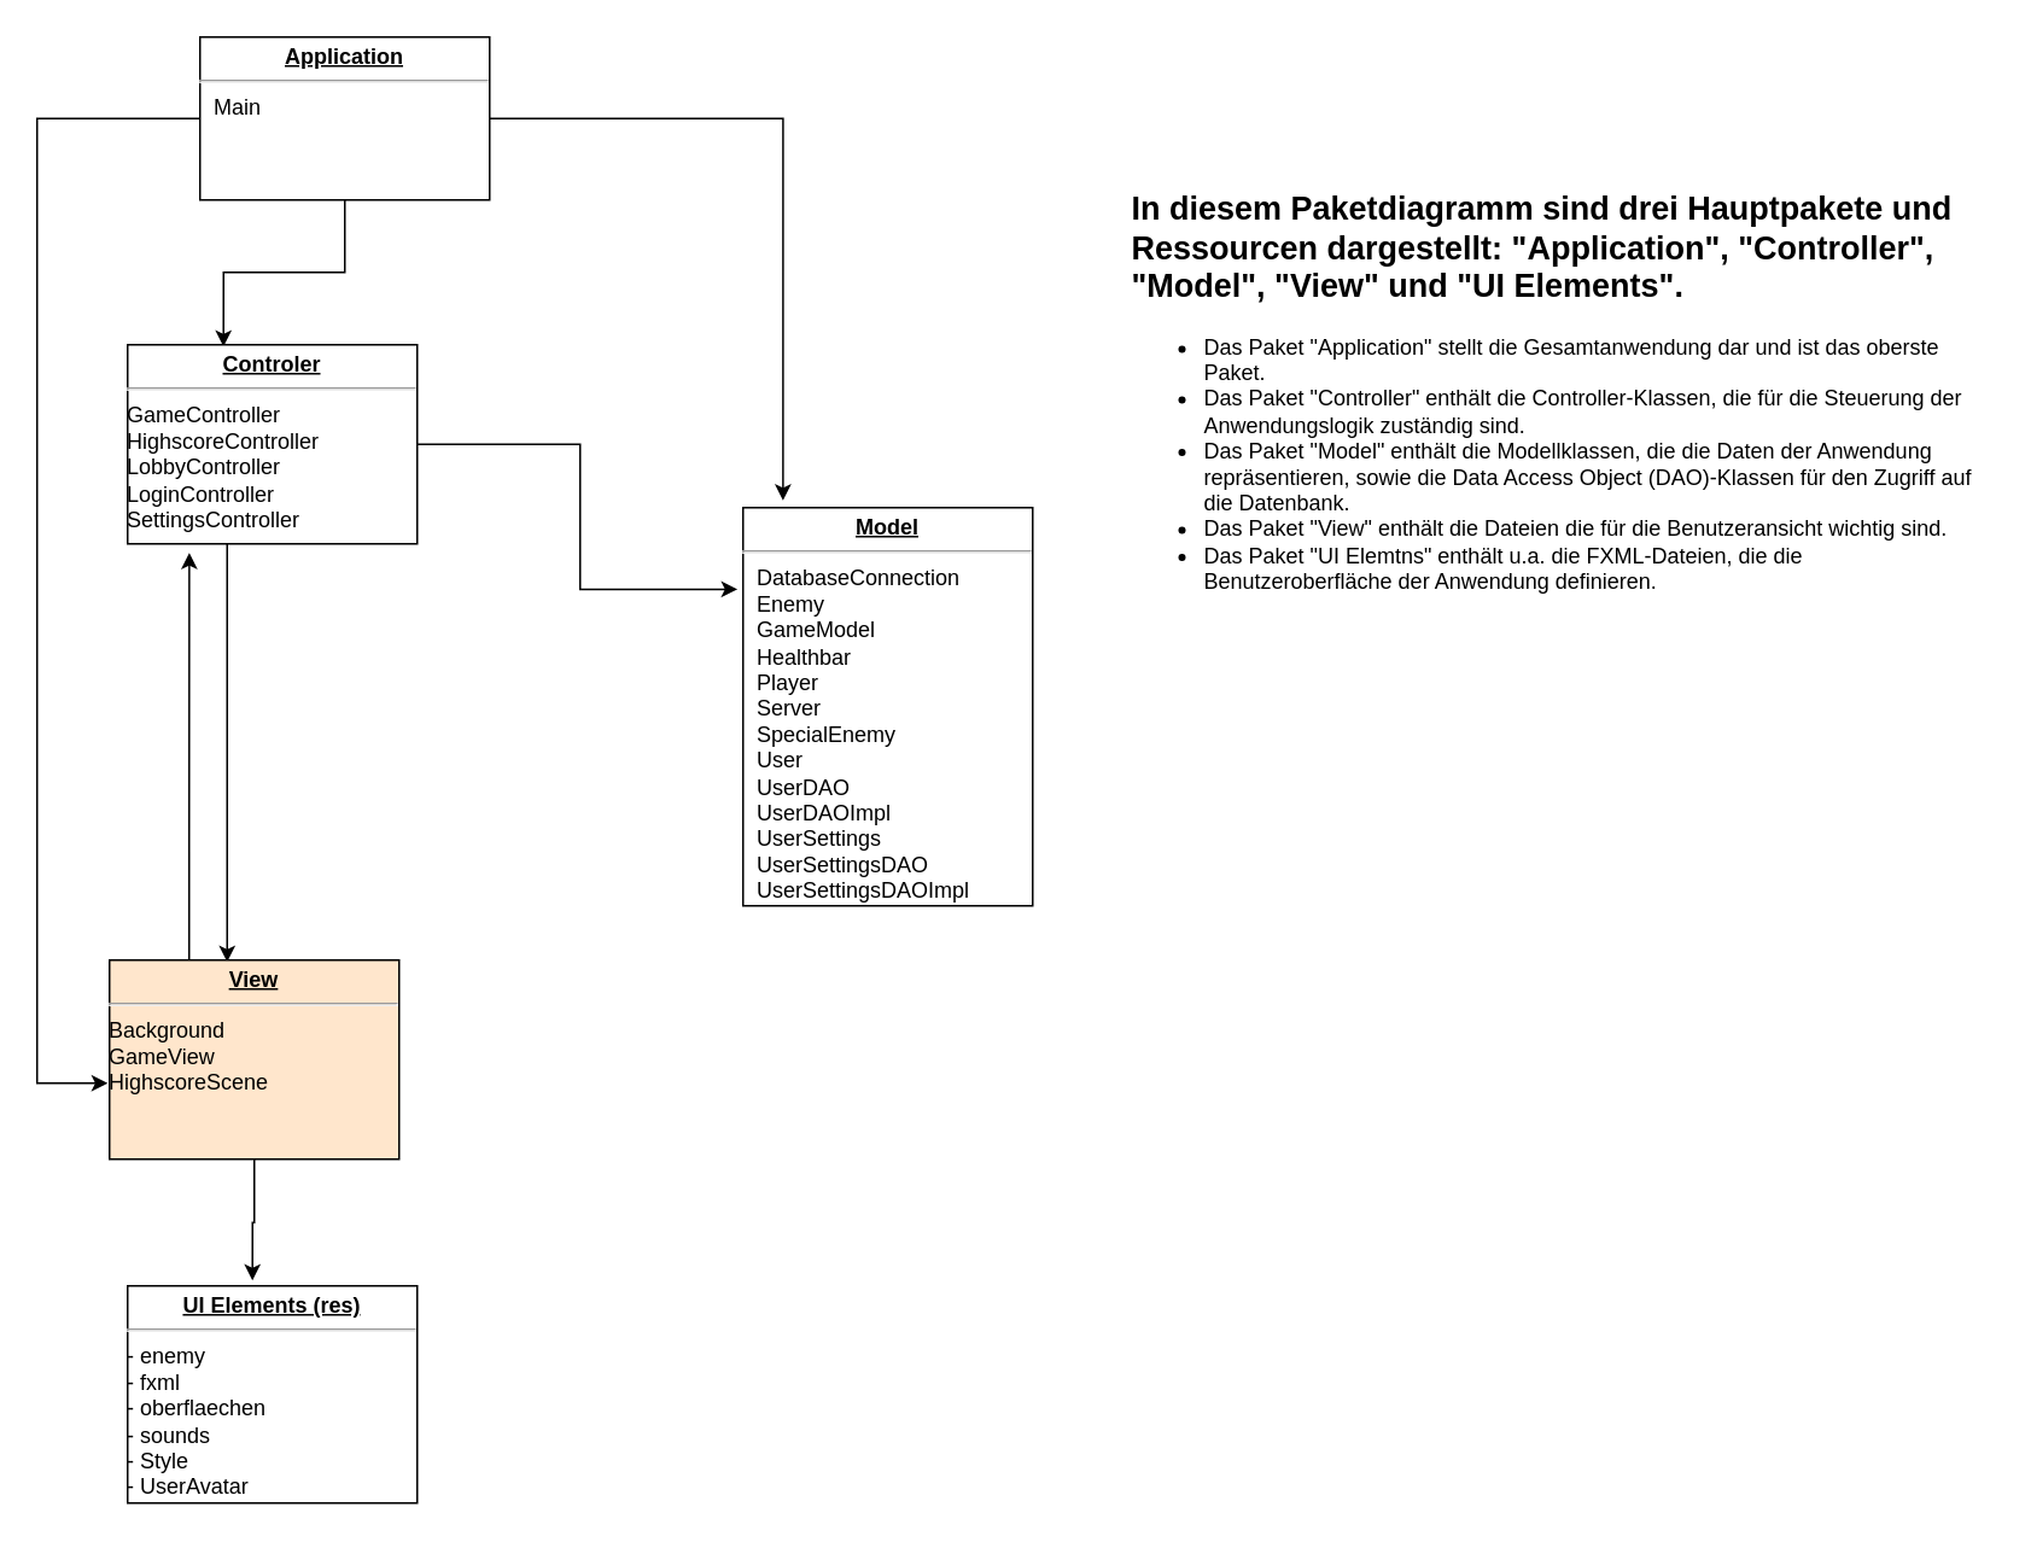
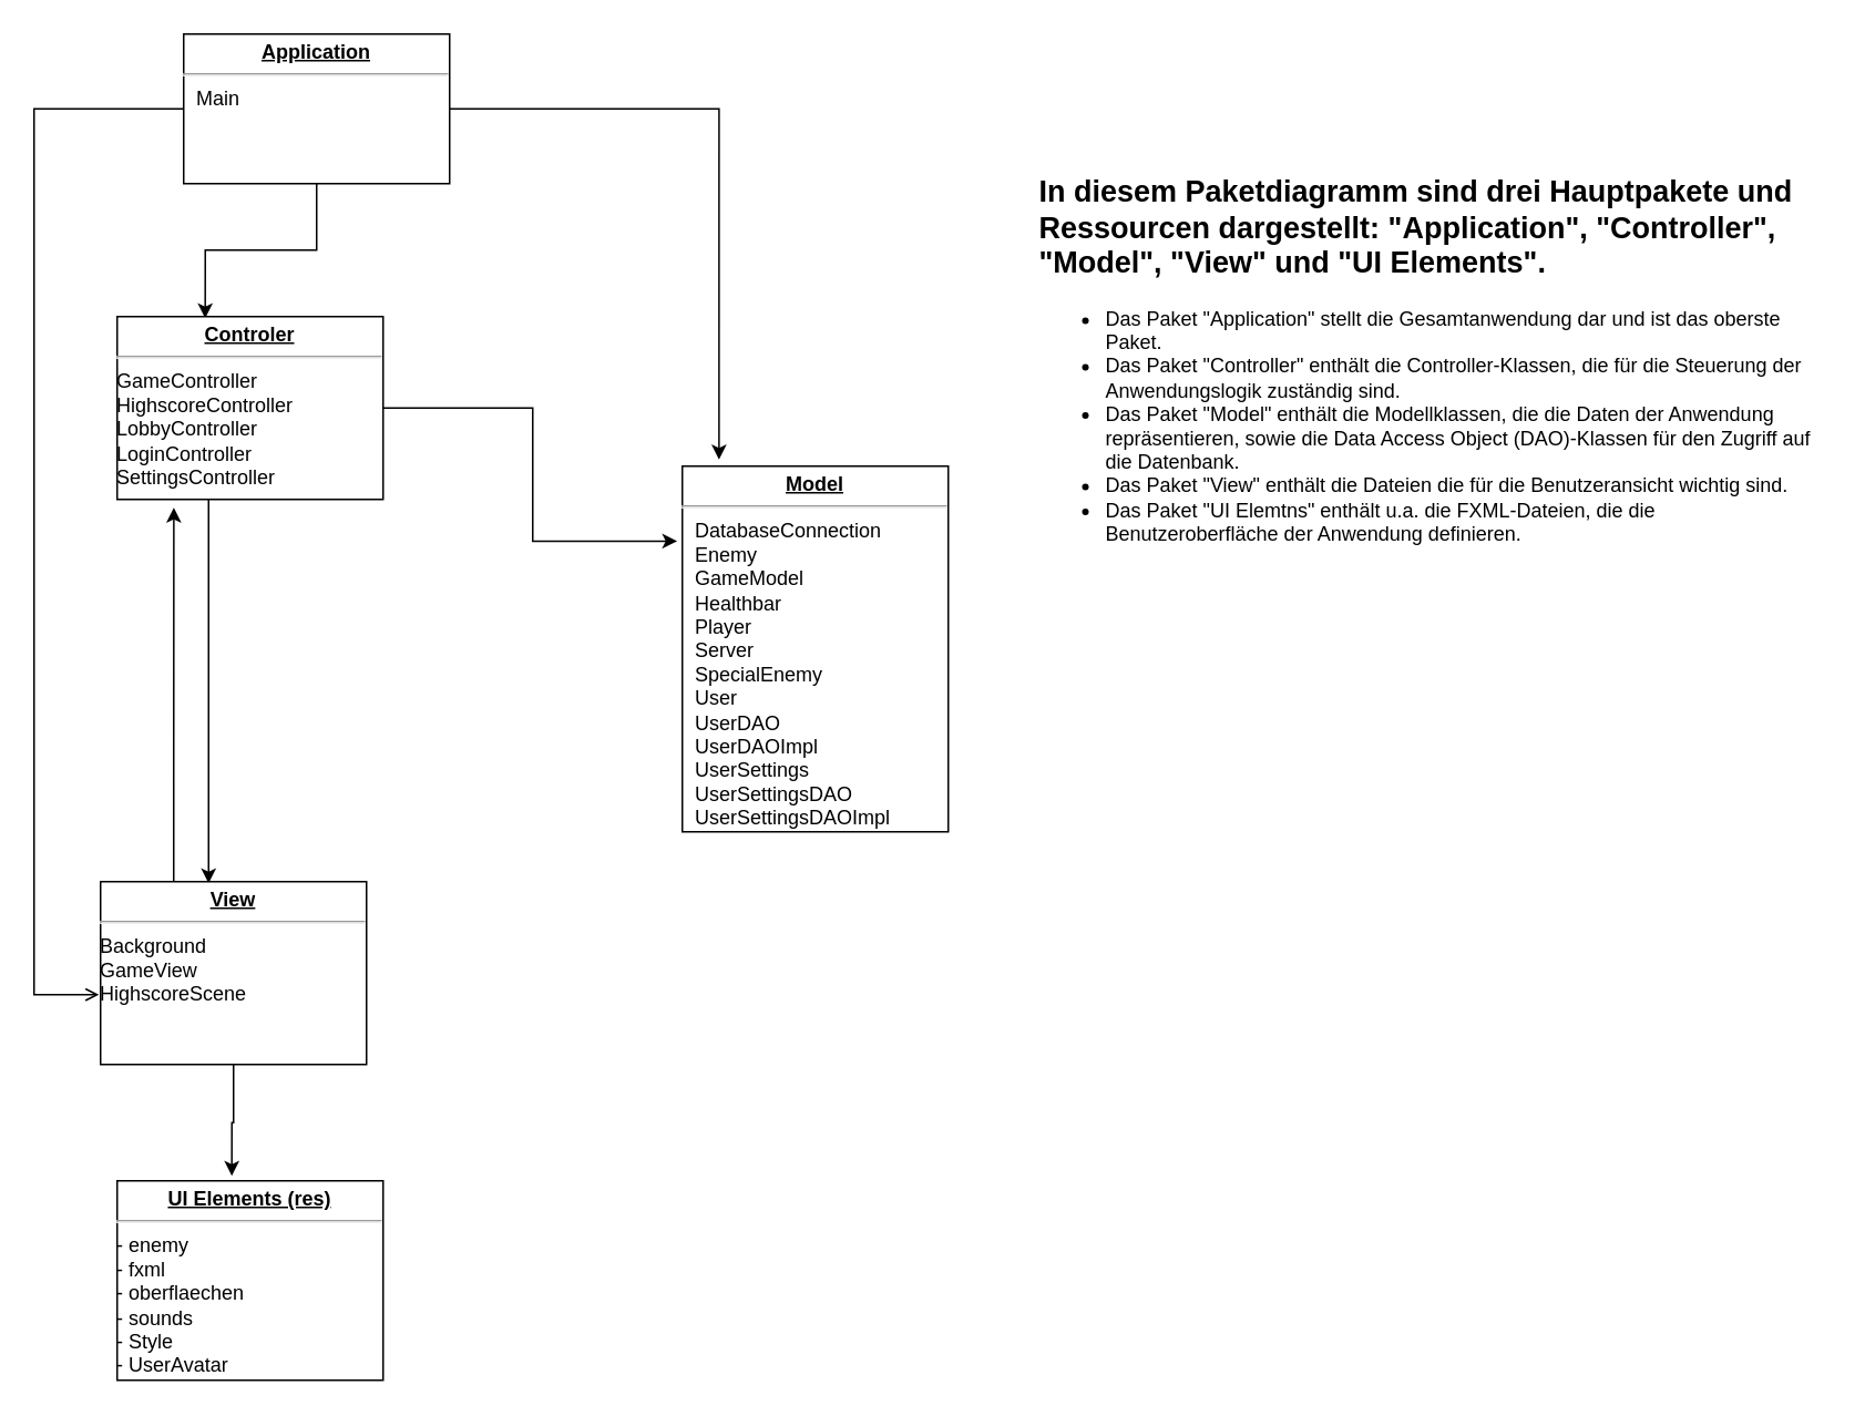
- <mxCell id="12" value="&lt;p style=&quot;margin:0px;margin-top:4px;text-align:center;text-decoration:underline;&quot;&gt;&lt;b&gt;View&lt;/b&gt;&lt;/p&gt;&lt;hr&gt;&lt;div&gt;Background&lt;/div&gt;&lt;div&gt;GameView&lt;/div&gt;&lt;div&gt;HighscoreScene&lt;/div&gt;&lt;div&gt;&lt;br&gt;&lt;/div&gt;" style="verticalAlign=top;align=left;overflow=fill;fontSize=12;fontFamily=Helvetica;html=1;whiteSpace=wrap;fillColor=#ffe6cc;" vertex="1" parent="1"><mxGeometry x="60" y="530" width="160" height="110" as="geometry" /></mxCell>
+ <mxCell id="12" value="&lt;p style=&quot;margin:0px;margin-top:4px;text-align:center;text-decoration:underline;&quot;&gt;&lt;b&gt;View&lt;/b&gt;&lt;/p&gt;&lt;hr&gt;&lt;div&gt;Background&lt;/div&gt;&lt;div&gt;GameView&lt;/div&gt;&lt;div&gt;HighscoreScene&lt;/div&gt;&lt;div&gt;&lt;br&gt;&lt;/div&gt;" style="verticalAlign=top;align=left;overflow=fill;fontSize=12;fontFamily=Helvetica;html=1;whiteSpace=wrap;" vertex="1" parent="1"><mxGeometry x="60" y="530" width="160" height="110" as="geometry" /></mxCell>
- <mxCell id="4" style="edgeStyle=orthogonalEdgeStyle;rounded=0;orthogonalLoop=1;jettySize=auto;html=1;entryX=-0.006;entryY=0.618;entryDx=0;entryDy=0;entryPerimeter=0;" edge="1" parent="1" source="5" target="12"><mxGeometry relative="1" as="geometry"><Array as="points"><mxPoint x="20" y="598" /></Array></mxGeometry></mxCell>
+ <mxCell id="4" style="edgeStyle=orthogonalEdgeStyle;rounded=0;orthogonalLoop=1;jettySize=auto;html=1;entryX=-0.006;entryY=0.618;entryDx=0;entryDy=0;entryPerimeter=0;endArrow=open;" edge="1" parent="1" source="5" target="12"><mxGeometry relative="1" as="geometry"><Array as="points"><mxPoint x="20" y="598" /></Array></mxGeometry></mxCell>
